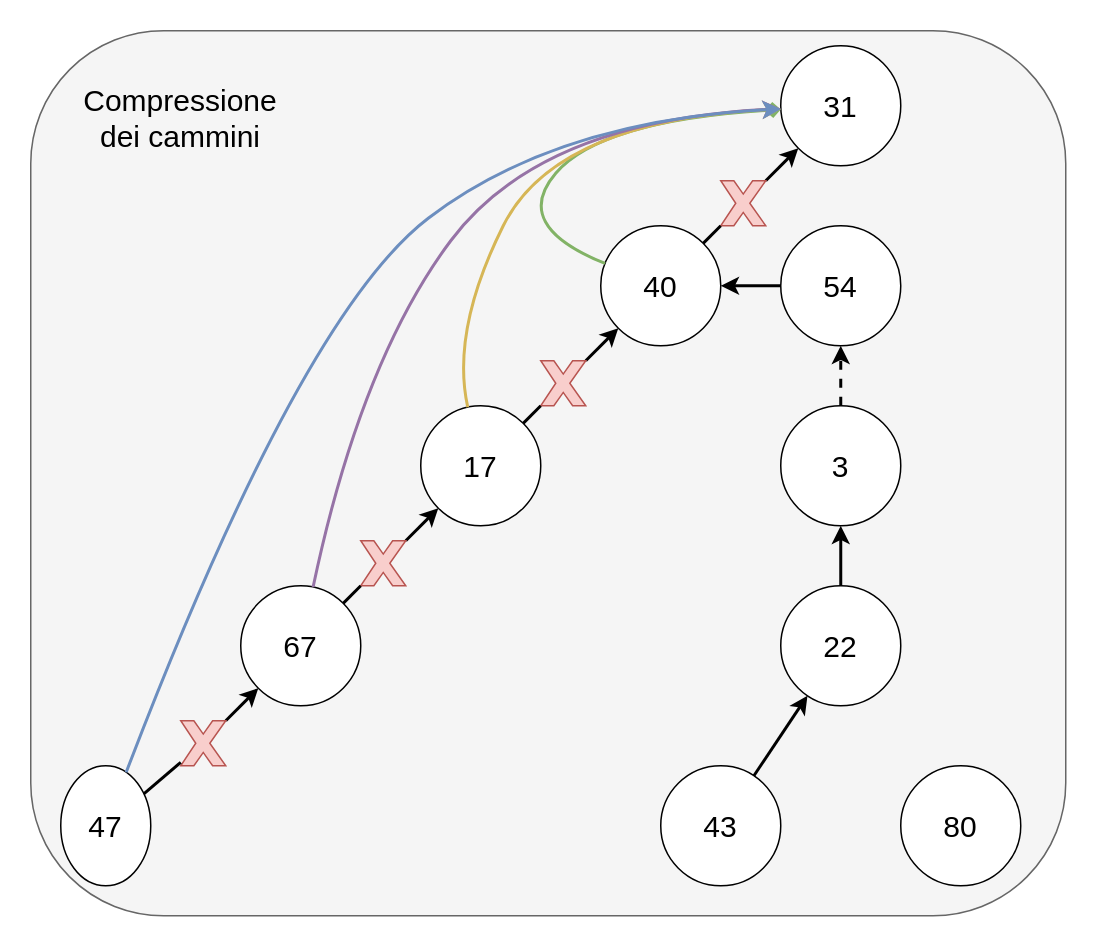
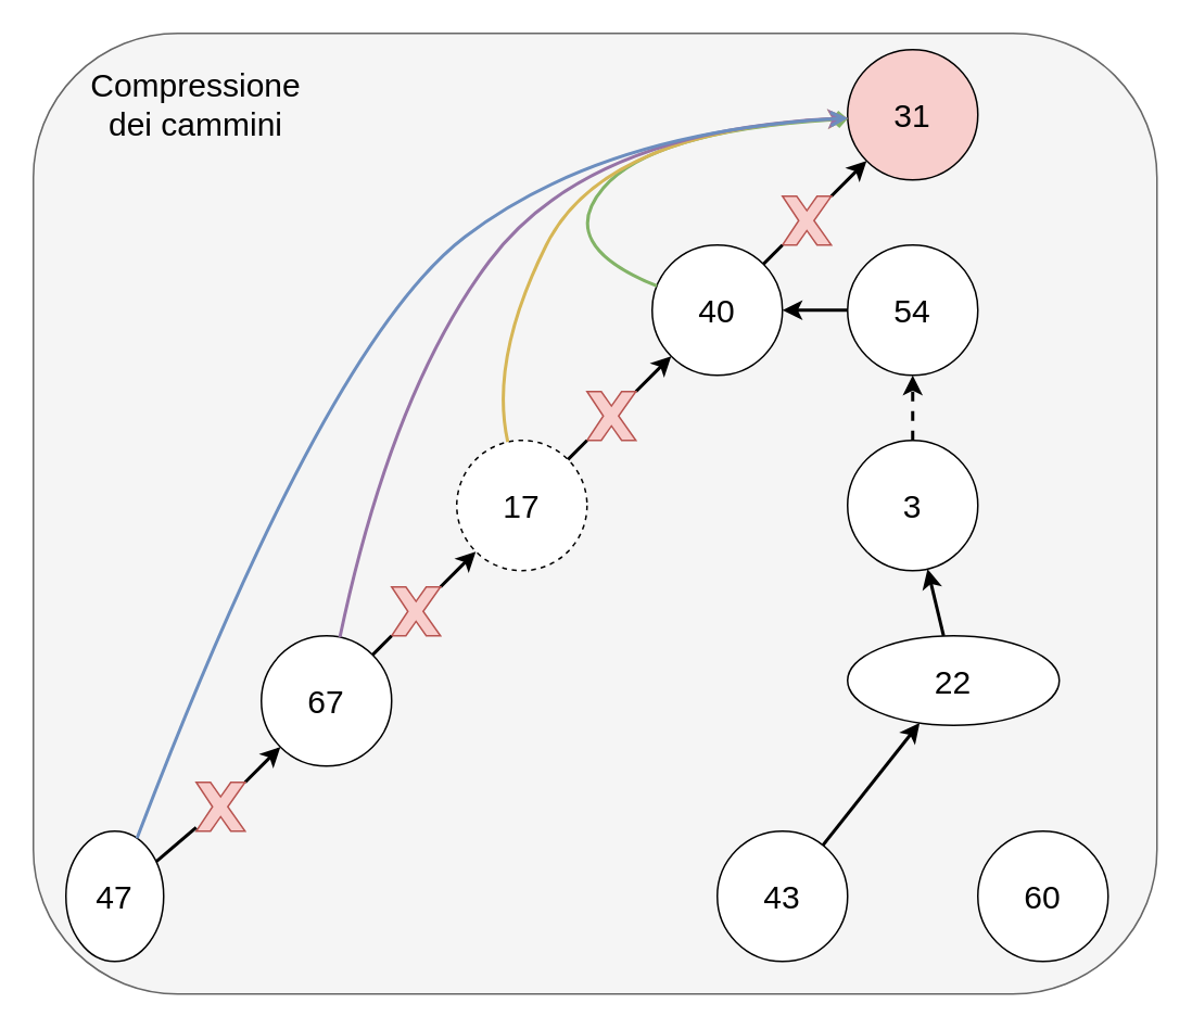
- <mxCell id="3" value="31" style="ellipse;whiteSpace=wrap;html=1;aspect=fixed;fontSize=20;" vertex="1" parent="1"><mxGeometry x="520" y="30" width="80" height="80" as="geometry" /></mxCell>
+ <mxCell id="3" value="31" style="ellipse;whiteSpace=wrap;html=1;aspect=fixed;fontSize=20;fillColor=#f8cecc;" vertex="1" parent="1"><mxGeometry x="520" y="30" width="80" height="80" as="geometry" /></mxCell>
- <mxCell id="33" value="Compressione dei cammini" style="text;html=1;strokeColor=none;fillColor=none;align=center;verticalAlign=middle;whiteSpace=wrap;rounded=0;labelBackgroundColor=none;fontSize=20;" vertex="1" parent="1"><mxGeometry x="40" y="45" width="160" height="65" as="geometry" /></mxCell>
+ <mxCell id="33" value="Compressione dei cammini" style="text;html=1;strokeColor=none;fillColor=none;align=center;verticalAlign=middle;whiteSpace=wrap;rounded=0;labelBackgroundColor=none;fontSize=20;" vertex="1" parent="1"><mxGeometry x="40" y="30" width="160" height="65" as="geometry" /></mxCell>
- <mxCell id="24" value="" style="curved=1;endArrow=classic;html=1;rounded=0;fontSize=20;strokeWidth=2;fillColor=#dae8fc;strokeColor=#6c8ebf;" edge="1" parent="1" source="16" target="3"><mxGeometry width="50" height="50" relative="1" as="geometry"><mxPoint x="100" y="250" as="sourcePoint" /><mxPoint x="217.217" y="147.351" as="targetPoint" /><Array as="points"><mxPoint x="200" y="210" /><mxPoint x="370" y="80" /></Array></mxGeometry></mxCell>
+ <mxCell id="24" value="" style="curved=1;endArrow=open;html=1;rounded=0;fontSize=20;strokeWidth=2;fillColor=#dae8fc;strokeColor=#6c8ebf;" edge="1" parent="1" source="16" target="3"><mxGeometry width="50" height="50" relative="1" as="geometry"><mxPoint x="100" y="250" as="sourcePoint" /><mxPoint x="217.217" y="147.351" as="targetPoint" /><Array as="points"><mxPoint x="200" y="210" /><mxPoint x="370" y="80" /></Array></mxGeometry></mxCell>
- <mxCell id="4" value="17" style="ellipse;whiteSpace=wrap;html=1;aspect=fixed;fontSize=20;" vertex="1" parent="1"><mxGeometry x="280" y="270" width="80" height="80" as="geometry" /></mxCell>
+ <mxCell id="4" value="17" style="ellipse;whiteSpace=wrap;html=1;aspect=fixed;fontSize=20;dashed=1;" vertex="1" parent="1"><mxGeometry x="280" y="270" width="80" height="80" as="geometry" /></mxCell>
- <mxCell id="10" value="22" style="ellipse;whiteSpace=wrap;html=1;aspect=fixed;fontSize=20;" vertex="1" parent="1"><mxGeometry x="520" y="390" width="80" height="80" as="geometry" /></mxCell>
+ <mxCell id="10" value="22" style="ellipse;whiteSpace=wrap;html=1;aspect=fixed;fontSize=20;" vertex="1" parent="1"><mxGeometry x="520" y="390" width="130" height="55" as="geometry" /></mxCell>
- <mxCell id="11" value="80" style="ellipse;whiteSpace=wrap;html=1;aspect=fixed;fontSize=20;" vertex="1" parent="1"><mxGeometry x="600" y="510" width="80" height="80" as="geometry" /></mxCell>
+ <mxCell id="11" value="60" style="ellipse;whiteSpace=wrap;html=1;aspect=fixed;fontSize=20;" vertex="1" parent="1"><mxGeometry x="600" y="510" width="80" height="80" as="geometry" /></mxCell>
